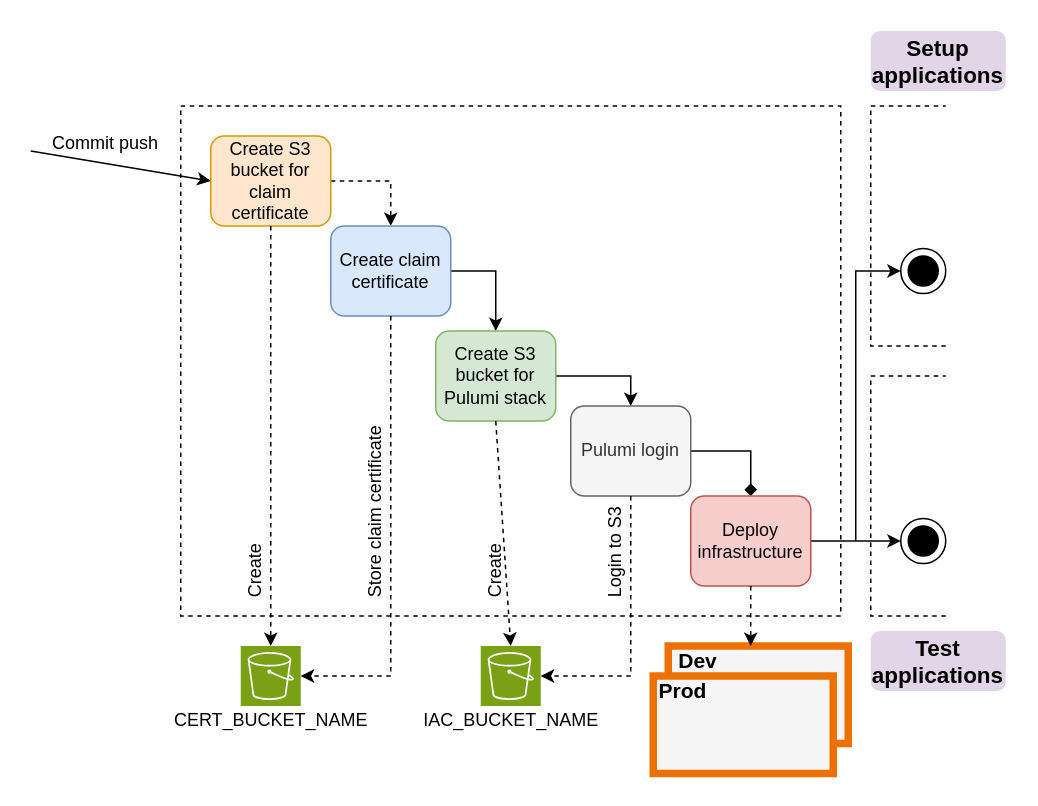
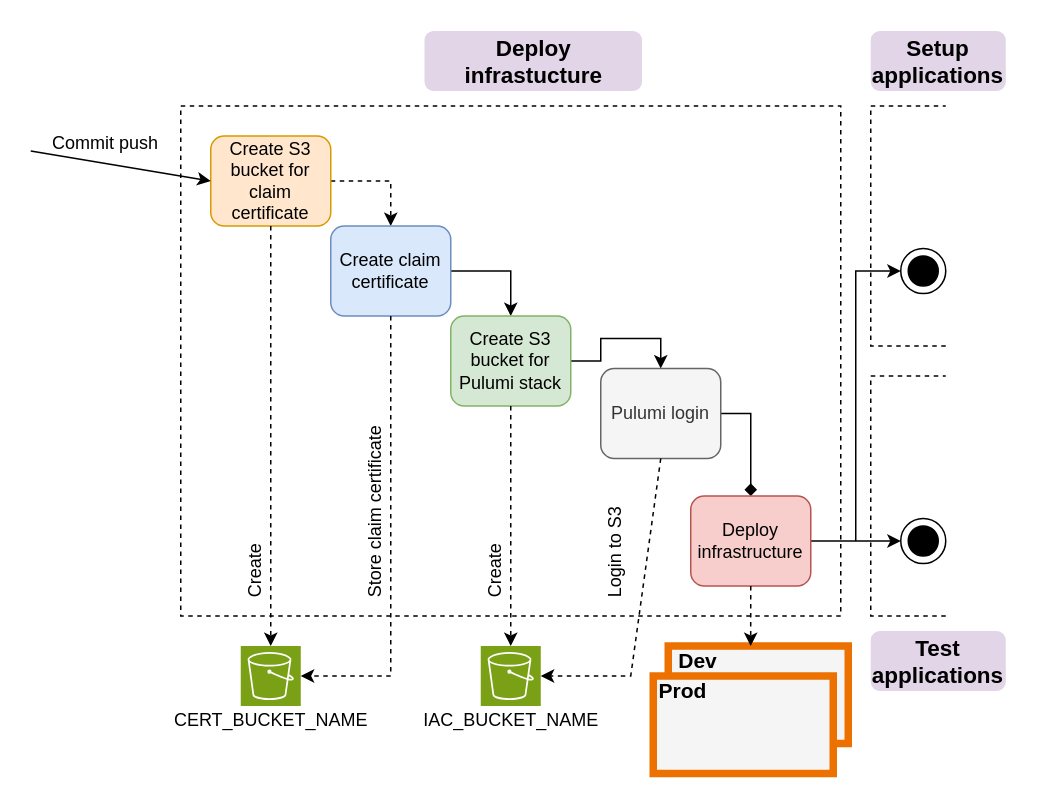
+ <mxCell id="15" value="Deploy infrastucture" style="text;html=1;fillColor=#e1d5e7;align=center;verticalAlign=middle;whiteSpace=wrap;rounded=1;dashed=1;fontStyle=1;fontSize=15;strokeColor=none;gradientColor=none;gradientDirection=south;" parent="1" vertex="1"><mxGeometry x="282.5" y="20" width="145" height="40" as="geometry" /></mxCell>
- <mxCell id="9" value="Create S3 bucket for Pulumi stack" style="rounded=1;whiteSpace=wrap;html=1;fillColor=#d5e8d4;strokeColor=#82b366;" parent="1" vertex="1"><mxGeometry x="290" y="220" width="80" height="60" as="geometry" /></mxCell>
+ <mxCell id="9" value="Create S3 bucket for Pulumi stack" style="rounded=1;whiteSpace=wrap;html=1;fillColor=#d5e8d4;strokeColor=#82b366;" parent="1" vertex="1"><mxGeometry x="300" y="210" width="80" height="60" as="geometry" /></mxCell>
- <mxCell id="18" value="Pulumi login" style="rounded=1;whiteSpace=wrap;html=1;fillColor=#f5f5f5;strokeColor=#666666;fontColor=#333333;" parent="1" vertex="1"><mxGeometry x="380" y="270" width="80" height="60" as="geometry" /></mxCell>
+ <mxCell id="18" value="Pulumi login" style="rounded=1;whiteSpace=wrap;html=1;fillColor=#f5f5f5;strokeColor=#666666;fontColor=#333333;" parent="1" vertex="1"><mxGeometry x="400" y="245" width="80" height="60" as="geometry" /></mxCell>
